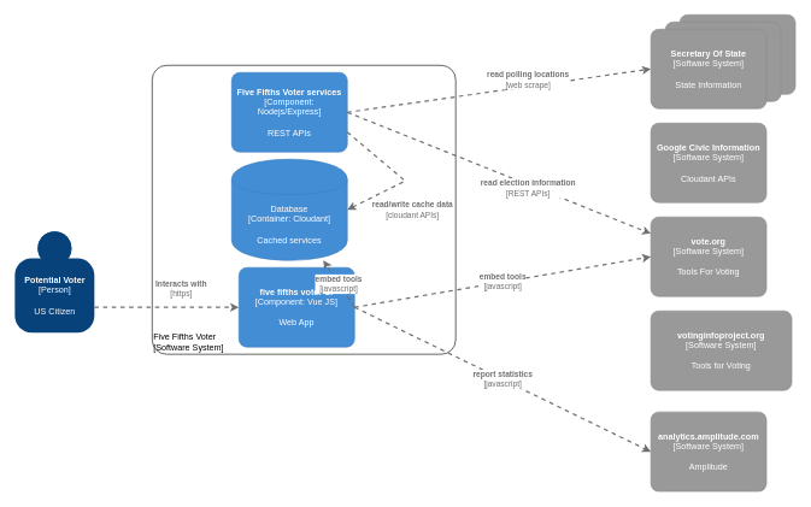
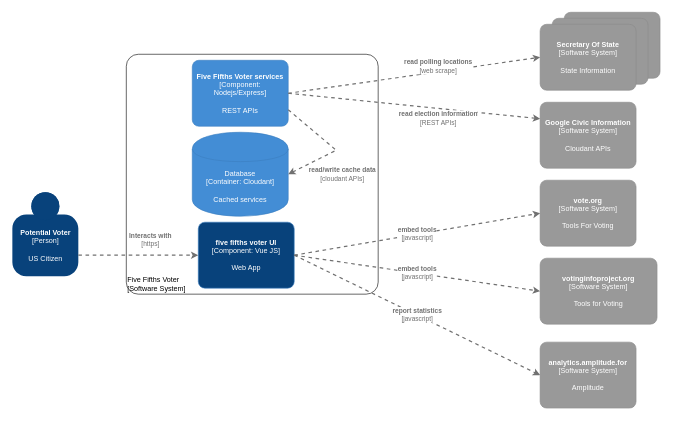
- <mxCell id="18" value="&lt;div style=&quot;text-align: left&quot;&gt;&lt;div style=&quot;text-align: center&quot;&gt;&lt;b&gt;read election information&lt;/b&gt;&lt;/div&gt;&lt;div style=&quot;text-align: center&quot;&gt;[REST APIs]&lt;/div&gt;&lt;/div&gt;" style="edgeStyle=none;rounded=0;html=1;jettySize=auto;orthogonalLoop=1;strokeColor=#707070;strokeWidth=2;fontColor=#707070;jumpStyle=none;dashed=1;metaEdit=1;metaData={&quot;c4Type&quot;:{&quot;editable&quot;:false}};exitX=1;exitY=0.5;exitDx=0;exitDy=0;exitPerimeter=0;" parent="1" source="13" target="3" edge="1"><mxGeometry width="160" as="geometry"><mxPoint x="350" y="290" as="sourcePoint" /><mxPoint x="510" y="290" as="targetPoint" /><mxPoint x="40" y="21" as="offset" /></mxGeometry></mxCell>
+ <mxCell id="18" value="&lt;div style=&quot;text-align: left&quot;&gt;&lt;div style=&quot;text-align: center&quot;&gt;&lt;b&gt;read election information&lt;/b&gt;&lt;/div&gt;&lt;div style=&quot;text-align: center&quot;&gt;[REST APIs]&lt;/div&gt;&lt;/div&gt;" style="edgeStyle=none;rounded=0;html=1;entryX=0;entryY=0.25;jettySize=auto;orthogonalLoop=1;strokeColor=#707070;strokeWidth=2;fontColor=#707070;jumpStyle=none;dashed=1;metaEdit=1;metaData={&quot;c4Type&quot;:{&quot;editable&quot;:false}};exitX=1;exitY=0.5;exitDx=0;exitDy=0;exitPerimeter=0;entryDx=0;entryDy=0;entryPerimeter=0;" parent="1" source="13" target="5" edge="1"><mxGeometry width="160" as="geometry"><mxPoint x="350" y="290" as="sourcePoint" /><mxPoint x="510" y="290" as="targetPoint" /><mxPoint x="40" y="21" as="offset" /></mxGeometry></mxCell>
- <mxCell id="17" value="&lt;div style=&quot;text-align: left&quot;&gt;&lt;div style=&quot;text-align: center&quot;&gt;&lt;b&gt;embed tools&lt;/b&gt;&lt;/div&gt;&lt;div style=&quot;text-align: center&quot;&gt;[javascript]&lt;/div&gt;&lt;/div&gt;" style="edgeStyle=none;rounded=0;html=1;jettySize=auto;orthogonalLoop=1;strokeColor=#707070;strokeWidth=2;fontColor=#707070;jumpStyle=none;dashed=1;metaEdit=1;metaData={&quot;c4Type&quot;:{&quot;editable&quot;:false}};exitX=1;exitY=0.5;exitDx=0;exitDy=0;exitPerimeter=0;" parent="1" source="12" target="14" edge="1"><mxGeometry x="10" y="40" width="160" as="geometry"><mxPoint x="350" y="290" as="sourcePoint" /><mxPoint x="510" y="290" as="targetPoint" /></mxGeometry></mxCell>
+ <mxCell id="17" value="&lt;div style=&quot;text-align: left&quot;&gt;&lt;div style=&quot;text-align: center&quot;&gt;&lt;b&gt;embed tools&lt;/b&gt;&lt;/div&gt;&lt;div style=&quot;text-align: center&quot;&gt;[javascript]&lt;/div&gt;&lt;/div&gt;" style="edgeStyle=none;rounded=0;html=1;entryX=0;entryY=0.5;jettySize=auto;orthogonalLoop=1;strokeColor=#707070;strokeWidth=2;fontColor=#707070;jumpStyle=none;dashed=1;metaEdit=1;metaData={&quot;c4Type&quot;:{&quot;editable&quot;:false}};exitX=1;exitY=0.5;exitDx=0;exitDy=0;exitPerimeter=0;entryDx=0;entryDy=0;entryPerimeter=0;" parent="1" source="12" target="4" edge="1"><mxGeometry x="10" y="40" width="160" as="geometry"><mxPoint x="350" y="290" as="sourcePoint" /><mxPoint x="510" y="290" as="targetPoint" /></mxGeometry></mxCell>
- <mxCell id="12" value="&lt;b&gt;five fifths voter UI&lt;/b&gt;&lt;div&gt;[Component: Vue JS]&lt;/div&gt;&lt;br&gt;&lt;div&gt;Web App&lt;/div&gt;" style="rounded=1;whiteSpace=wrap;html=1;labelBackgroundColor=none;fillColor=#438DD5;fontColor=#ffffff;align=center;arcSize=10;strokeColor=#3C7FC0;metaEdit=1;metaData={&quot;c4Type&quot;:{&quot;editable&quot;:false}};points=[[0.25,0,0],[0.5,0,0],[0.75,0,0],[1,0.25,0],[1,0.5,0],[1,0.75,0],[0.75,1,0],[0.5,1,0],[0.25,1,0],[0,0.75,0],[0,0.5,0],[0,0.25,0]];" parent="10" vertex="1"><mxGeometry x="120" y="280" width="160" height="110.0" as="geometry" /></mxCell>
+ <mxCell id="12" value="&lt;b&gt;five fifths voter UI&lt;/b&gt;&lt;div&gt;[Component: Vue JS]&lt;/div&gt;&lt;br&gt;&lt;div&gt;Web App&lt;/div&gt;" style="rounded=1;whiteSpace=wrap;html=1;labelBackgroundColor=none;fillColor=#08427b;fontColor=#ffffff;align=center;arcSize=10;strokeColor=#3C7FC0;metaEdit=1;metaData={&quot;c4Type&quot;:{&quot;editable&quot;:false}};points=[[0.25,0,0],[0.5,0,0],[0.75,0,0],[1,0.25,0],[1,0.5,0],[1,0.75,0],[0.75,1,0],[0.5,1,0],[0.25,1,0],[0,0.75,0],[0,0.5,0],[0,0.25,0]];" parent="10" vertex="1"><mxGeometry x="120" y="280" width="160" height="110.0" as="geometry" /></mxCell>
- <mxCell id="21" value="&lt;b&gt;analytics.amplitude.com&lt;/b&gt;&lt;div&gt;[Software System]&lt;/div&gt;&lt;br&gt;&lt;div&gt;Amplitude&lt;/div&gt;" style="rounded=1;whiteSpace=wrap;html=1;labelBackgroundColor=none;fillColor=#999999;fontColor=#ffffff;align=center;arcSize=10;strokeColor=#8A8A8A;metaEdit=1;metaData={&quot;c4Type&quot;:{&quot;editable&quot;:false}};points=[[0.25,0,0],[0.5,0,0],[0.75,0,0],[1,0.25,0],[1,0.5,0],[1,0.75,0],[0.75,1,0],[0.5,1,0],[0.25,1,0],[0,0.75,0],[0,0.5,0],[0,0.25,0]];" vertex="1" parent="1"><mxGeometry x="900" y="570" width="160" height="110.0" as="geometry" /></mxCell>
+ <mxCell id="21" value="&lt;b&gt;analytics.amplitude.for&lt;/b&gt;&lt;div&gt;[Software System]&lt;/div&gt;&lt;br&gt;&lt;div&gt;Amplitude&lt;/div&gt;" style="rounded=1;whiteSpace=wrap;html=1;labelBackgroundColor=none;fillColor=#999999;fontColor=#ffffff;align=center;arcSize=10;strokeColor=#8A8A8A;metaEdit=1;metaData={&quot;c4Type&quot;:{&quot;editable&quot;:false}};points=[[0.25,0,0],[0.5,0,0],[0.75,0,0],[1,0.25,0],[1,0.5,0],[1,0.75,0],[0.75,1,0],[0.5,1,0],[0.25,1,0],[0,0.75,0],[0,0.5,0],[0,0.25,0]];" vertex="1" parent="1"><mxGeometry x="900" y="570" width="160" height="110.0" as="geometry" /></mxCell>
